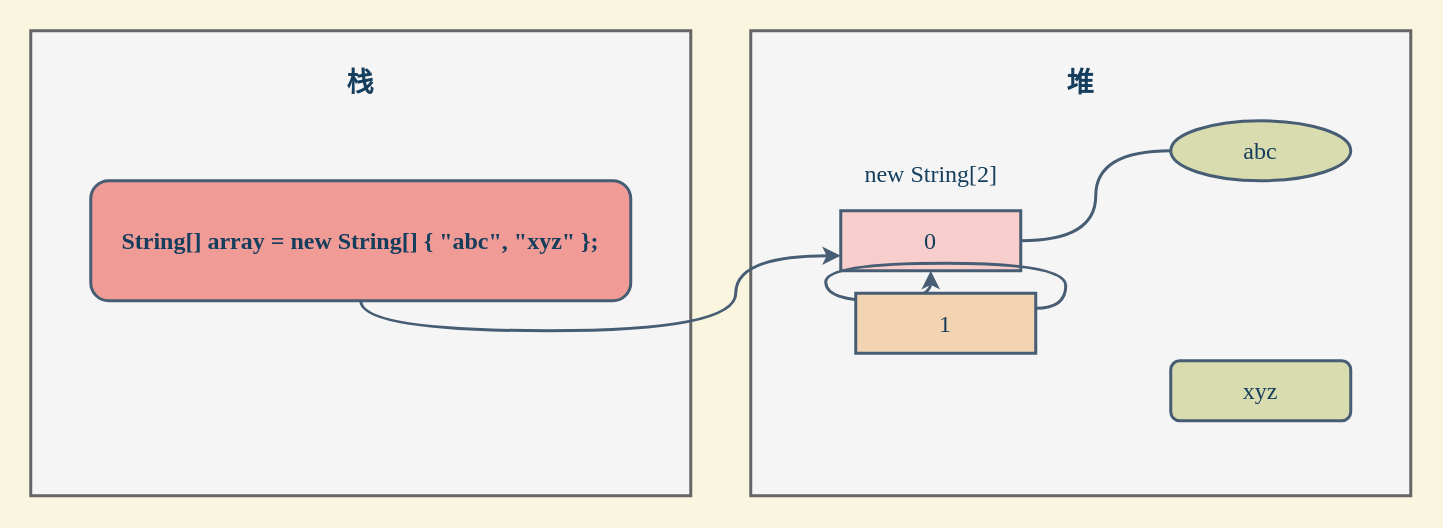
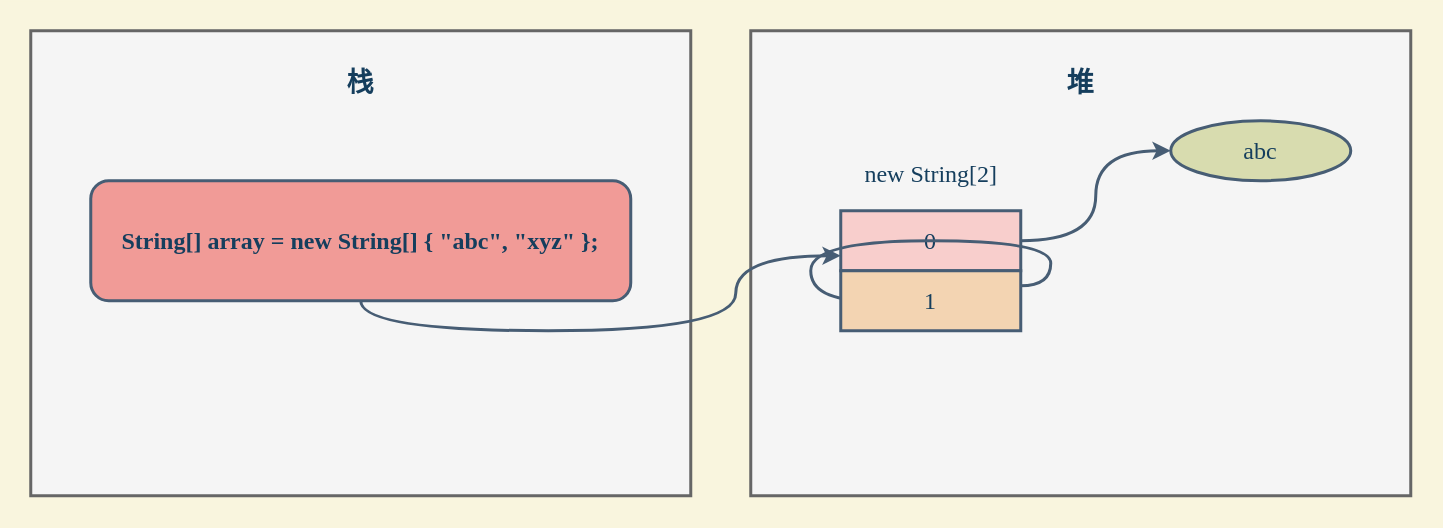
- <mxCell id="9" style="edgeStyle=orthogonalEdgeStyle;rounded=0;orthogonalLoop=1;jettySize=auto;html=1;entryX=0;entryY=0.5;entryDx=0;entryDy=0;fontFamily=ZCOOL QingKe HuangYou;fontSize=16;fontColor=#153E5D;curved=1;fillColor=#f5f5f5;strokeColor=#475D74;movable=1;resizable=1;rotatable=1;deletable=1;editable=1;locked=0;connectable=1;strokeWidth=2;fontSource=https%3A%2F%2Ffonts.googleapis.com%2Fcss%3Ffamily%3DZCOOL%2BQingKe%2BHuangYou;endArrow=none;" parent="1" source="10" target="5" edge="1"><mxGeometry relative="1" as="geometry" /></mxCell>
+ <mxCell id="9" style="edgeStyle=orthogonalEdgeStyle;rounded=0;orthogonalLoop=1;jettySize=auto;html=1;entryX=0;entryY=0.5;entryDx=0;entryDy=0;fontFamily=ZCOOL QingKe HuangYou;fontSize=16;fontColor=#153E5D;curved=1;fillColor=#f5f5f5;strokeColor=#475D74;movable=1;resizable=1;rotatable=1;deletable=1;editable=1;locked=0;connectable=1;strokeWidth=2;fontSource=https%3A%2F%2Ffonts.googleapis.com%2Fcss%3Ffamily%3DZCOOL%2BQingKe%2BHuangYou;" parent="1" source="10" target="5" edge="1"><mxGeometry relative="1" as="geometry" /></mxCell>
- <mxCell id="13" value="1" style="rounded=0;whiteSpace=wrap;html=1;fontSize=16;fillColor=#F3D4B2;strokeColor=#475D74;container=0;movable=1;resizable=1;rotatable=1;deletable=1;editable=1;locked=0;connectable=1;strokeWidth=2;fontColor=#153E5D;fontFamily=ZCOOL QingKe HuangYou;fontSource=https%3A%2F%2Ffonts.googleapis.com%2Fcss%3Ffamily%3DZCOOL%2BQingKe%2BHuangYou;" parent="1" vertex="1"><mxGeometry x="570" y="195" width="120" height="40" as="geometry" /></mxCell>
+ <mxCell id="13" value="1" style="rounded=0;whiteSpace=wrap;html=1;fontSize=16;fillColor=#F3D4B2;strokeColor=#475D74;container=0;movable=1;resizable=1;rotatable=1;deletable=1;editable=1;locked=0;connectable=1;strokeWidth=2;fontColor=#153E5D;fontFamily=ZCOOL QingKe HuangYou;fontSource=https%3A%2F%2Ffonts.googleapis.com%2Fcss%3Ffamily%3DZCOOL%2BQingKe%2BHuangYou;" parent="1" vertex="1"><mxGeometry x="560" y="180" width="120" height="40" as="geometry" /></mxCell>
- <mxCell id="6" value="xyz" style="rounded=1;whiteSpace=wrap;html=1;fontSize=16;fillColor=#D8DCAF;strokeColor=#475D74;container=0;movable=1;resizable=1;rotatable=1;deletable=1;editable=1;locked=0;connectable=1;strokeWidth=2;fontColor=#153E5D;fontFamily=ZCOOL QingKe HuangYou;fontSource=https%3A%2F%2Ffonts.googleapis.com%2Fcss%3Ffamily%3DZCOOL%2BQingKe%2BHuangYou;" parent="1" vertex="1"><mxGeometry x="780" y="240" width="120" height="40" as="geometry" /></mxCell>
